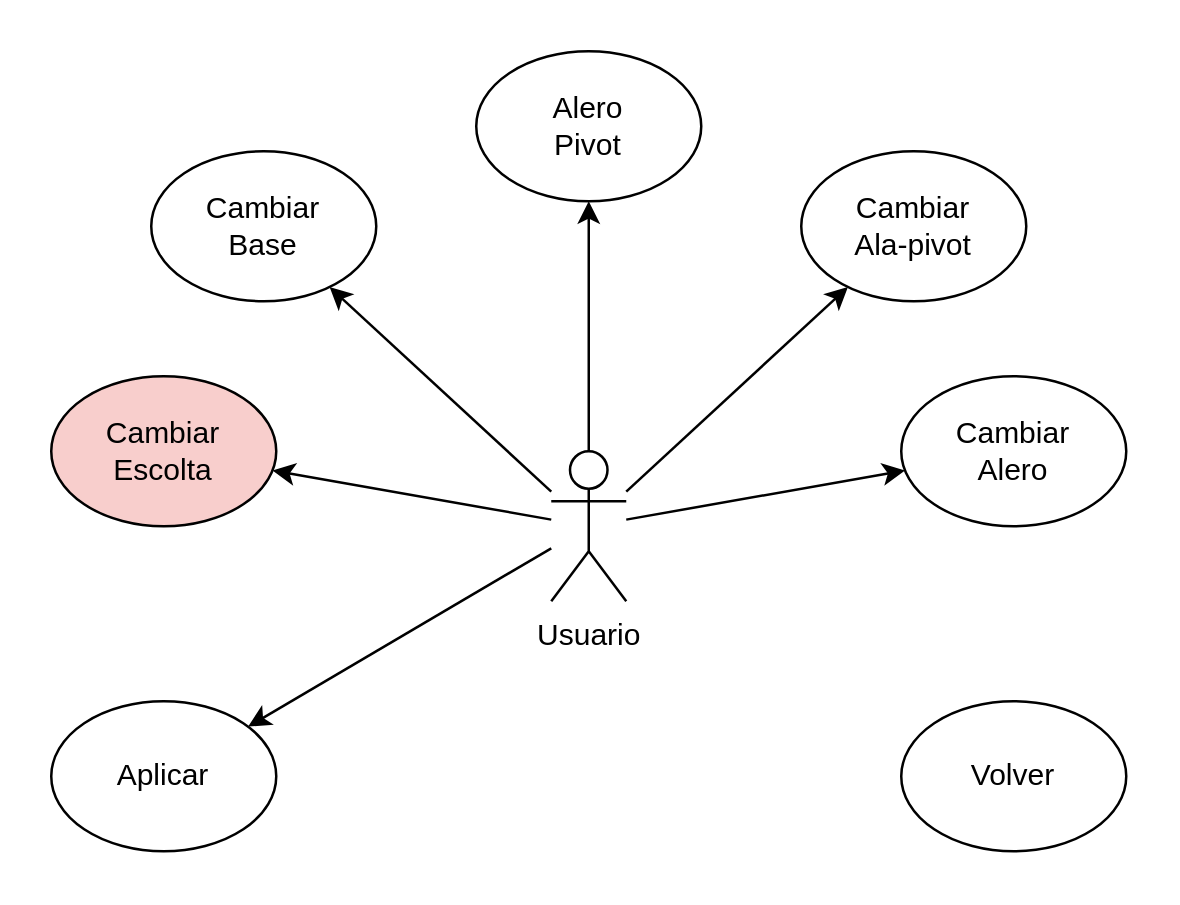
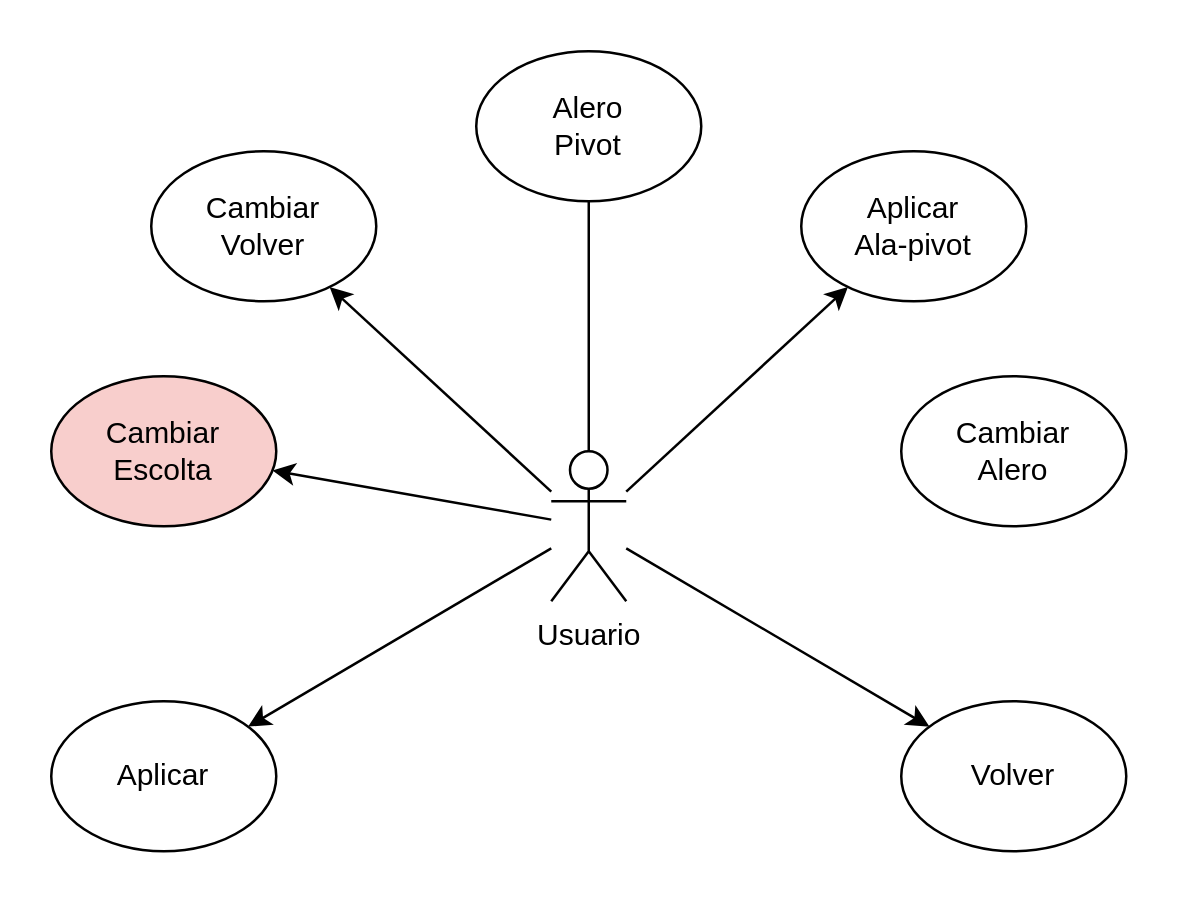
- <mxCell id="8" value="" style="endArrow=classic;html=1;rounded=0;" edge="1" parent="1" source="2" target="4"><mxGeometry width="50" height="50" relative="1" as="geometry"><mxPoint x="220" y="310" as="sourcePoint" /><mxPoint x="270" y="260" as="targetPoint" /></mxGeometry></mxCell>
+ <mxCell id="8" value="" style="endArrow=none;html=1;rounded=0;" edge="1" parent="1" source="2" target="4"><mxGeometry width="50" height="50" relative="1" as="geometry"><mxPoint x="220" y="310" as="sourcePoint" /><mxPoint x="270" y="260" as="targetPoint" /></mxGeometry></mxCell>
- <mxCell id="3" value="Cambiar&lt;br&gt;Base" style="ellipse;whiteSpace=wrap;html=1;" vertex="1" parent="1"><mxGeometry x="60" y="60" width="90" height="60" as="geometry" /></mxCell>
+ <mxCell id="3" value="Cambiar&lt;br&gt;Volver" style="ellipse;whiteSpace=wrap;html=1;" vertex="1" parent="1"><mxGeometry x="60" y="60" width="90" height="60" as="geometry" /></mxCell>
- <mxCell id="5" value="Cambiar&lt;br&gt;Ala-pivot" style="ellipse;whiteSpace=wrap;html=1;" vertex="1" parent="1"><mxGeometry x="320" y="60" width="90" height="60" as="geometry" /></mxCell>
+ <mxCell id="5" value="Aplicar&lt;br&gt;Ala-pivot" style="ellipse;whiteSpace=wrap;html=1;" vertex="1" parent="1"><mxGeometry x="320" y="60" width="90" height="60" as="geometry" /></mxCell>
- <mxCell id="12" value="" style="endArrow=classic;html=1;rounded=0;" edge="1" parent="1" source="2" target="6"><mxGeometry width="50" height="50" relative="1" as="geometry"><mxPoint x="220" y="310" as="sourcePoint" /><mxPoint x="300" y="290" as="targetPoint" /></mxGeometry></mxCell>
+ <mxCell id="12" value="" style="endArrow=classic;html=1;rounded=0;" edge="1" parent="1" source="2" target="13"><mxGeometry width="50" height="50" relative="1" as="geometry"><mxPoint x="220" y="310" as="sourcePoint" /><mxPoint x="300" y="290" as="targetPoint" /></mxGeometry></mxCell>
